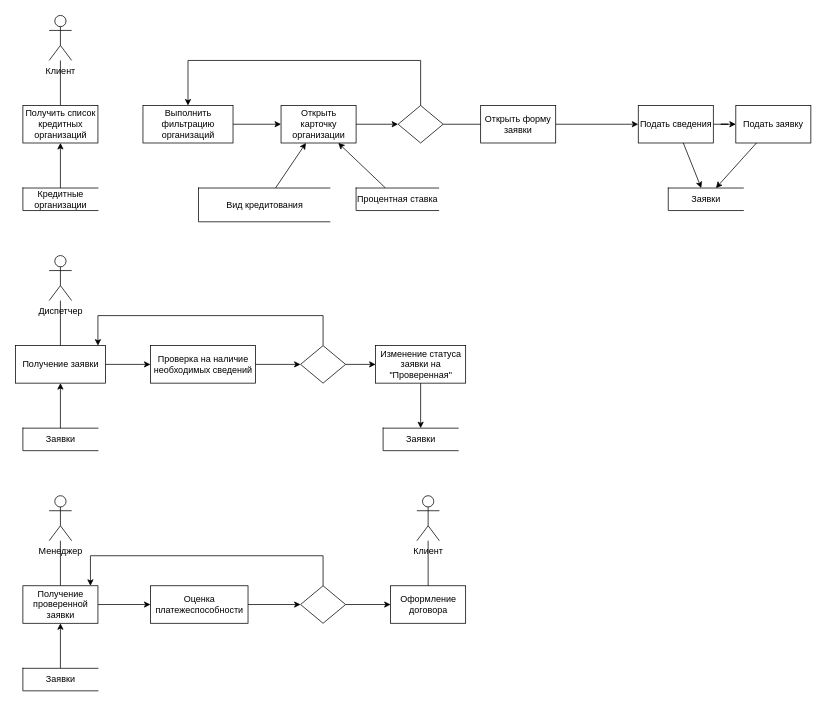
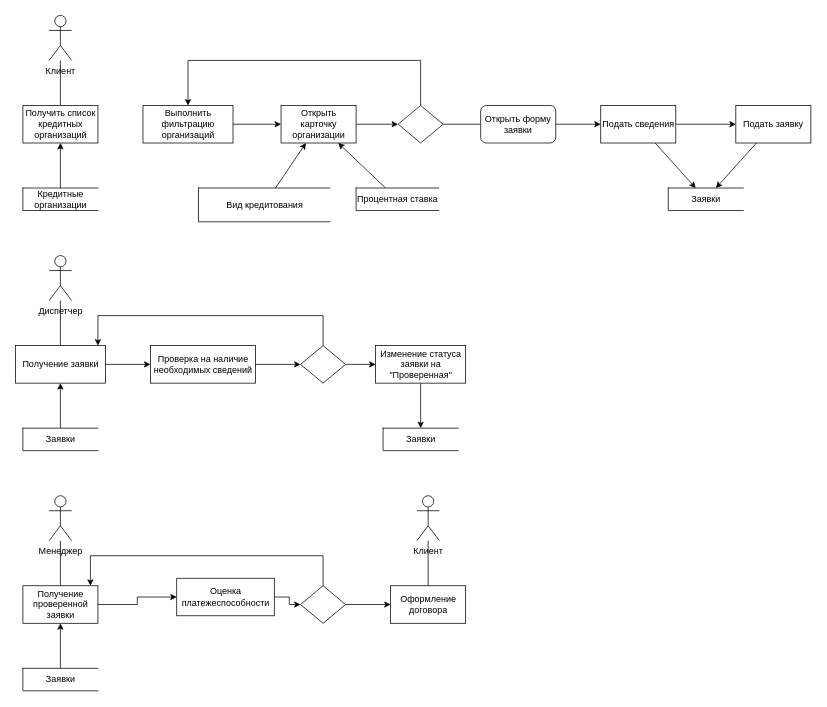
- <mxCell id="21" value="Открыть форму заявки" style="rounded=0;whiteSpace=wrap;html=1;" parent="1" vertex="1"><mxGeometry x="640" y="140" width="100" height="50" as="geometry" /></mxCell>
+ <mxCell id="21" value="Открыть форму заявки" style="whiteSpace=wrap;html=1;rounded=1;" parent="1" vertex="1"><mxGeometry x="640" y="140" width="100" height="50" as="geometry" /></mxCell>
- <mxCell id="20" value="Подать сведения" style="html=1;dashed=0;whitespace=wrap;" parent="1" vertex="1"><mxGeometry x="850" y="140" width="100" height="50" as="geometry" /></mxCell>
+ <mxCell id="20" value="Подать сведения" style="html=1;dashed=0;whitespace=wrap;" parent="1" vertex="1"><mxGeometry x="800" y="140" width="100" height="50" as="geometry" /></mxCell>
- <mxCell id="47" value="Оценка&lt;br&gt;платежеспособности" style="html=1;dashed=0;whitespace=wrap;" parent="1" vertex="1"><mxGeometry x="200" y="780" width="130" height="50" as="geometry" /></mxCell>
+ <mxCell id="47" value="Оценка&lt;br&gt;платежеспособности" style="html=1;dashed=0;whitespace=wrap;" parent="1" vertex="1"><mxGeometry x="235" y="770" width="130" height="50" as="geometry" /></mxCell>
